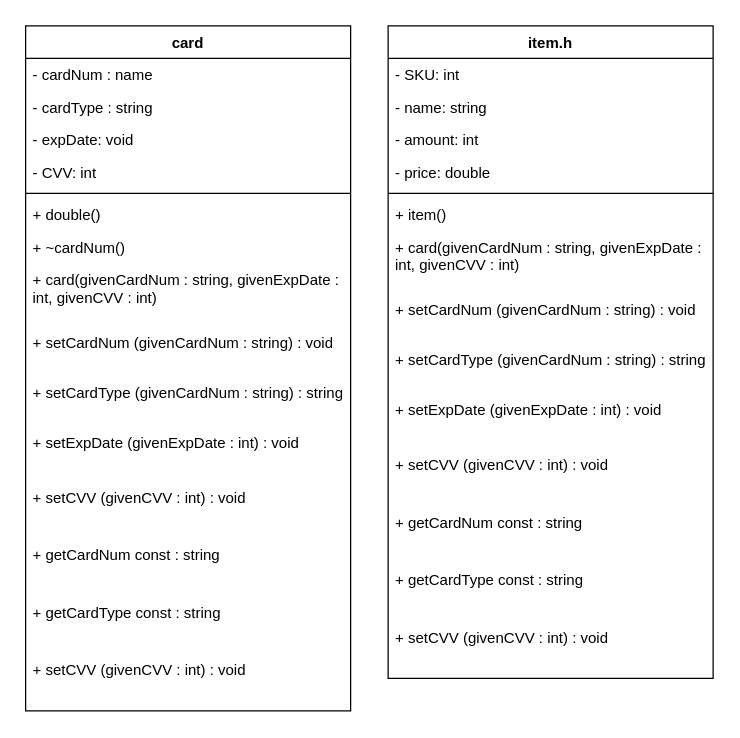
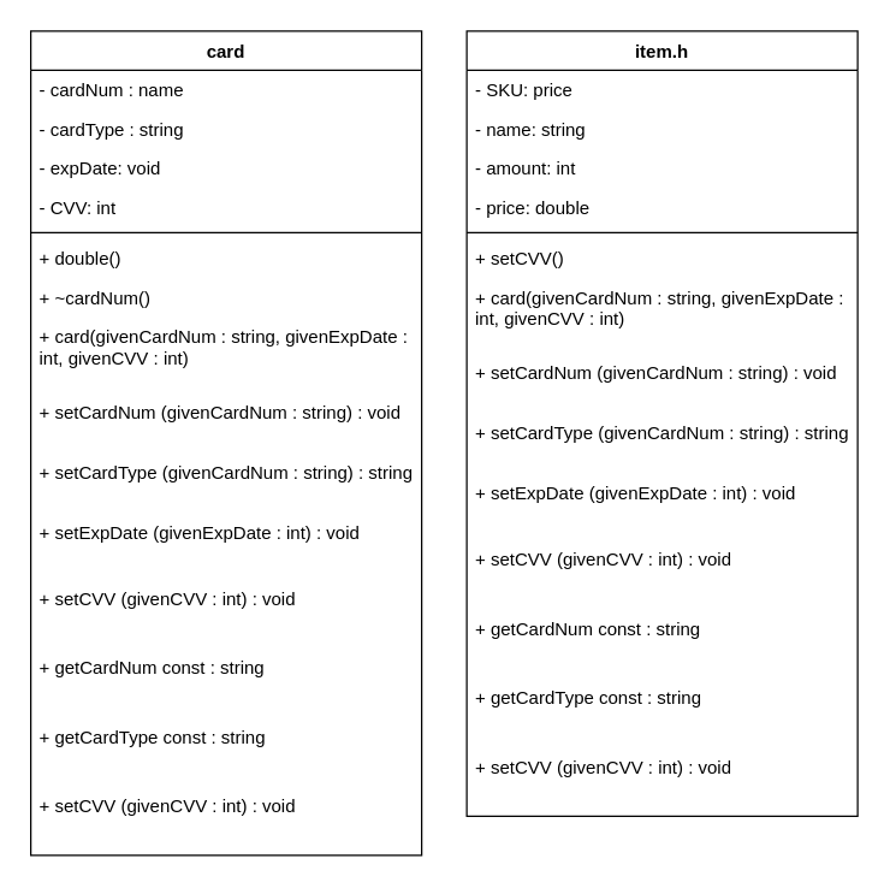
- <mxCell id="19" value="- SKU: int" style="text;strokeColor=none;fillColor=none;align=left;verticalAlign=top;spacingLeft=4;spacingRight=4;overflow=hidden;rotatable=0;points=[[0,0.5],[1,0.5]];portConstraint=eastwest;" vertex="1" parent="18"><mxGeometry y="26" width="260" height="26" as="geometry" /></mxCell>
+ <mxCell id="19" value="- SKU: price" style="text;strokeColor=none;fillColor=none;align=left;verticalAlign=top;spacingLeft=4;spacingRight=4;overflow=hidden;rotatable=0;points=[[0,0.5],[1,0.5]];portConstraint=eastwest;" vertex="1" parent="18"><mxGeometry y="26" width="260" height="26" as="geometry" /></mxCell>
- <mxCell id="24" value="+ item()" style="text;strokeColor=none;fillColor=none;align=left;verticalAlign=top;spacingLeft=4;spacingRight=4;overflow=hidden;rotatable=0;points=[[0,0.5],[1,0.5]];portConstraint=eastwest;" vertex="1" parent="18"><mxGeometry y="138" width="260" height="26" as="geometry" /></mxCell>
+ <mxCell id="24" value="+ setCVV()" style="text;strokeColor=none;fillColor=none;align=left;verticalAlign=top;spacingLeft=4;spacingRight=4;overflow=hidden;rotatable=0;points=[[0,0.5],[1,0.5]];portConstraint=eastwest;" vertex="1" parent="18"><mxGeometry y="138" width="260" height="26" as="geometry" /></mxCell>
